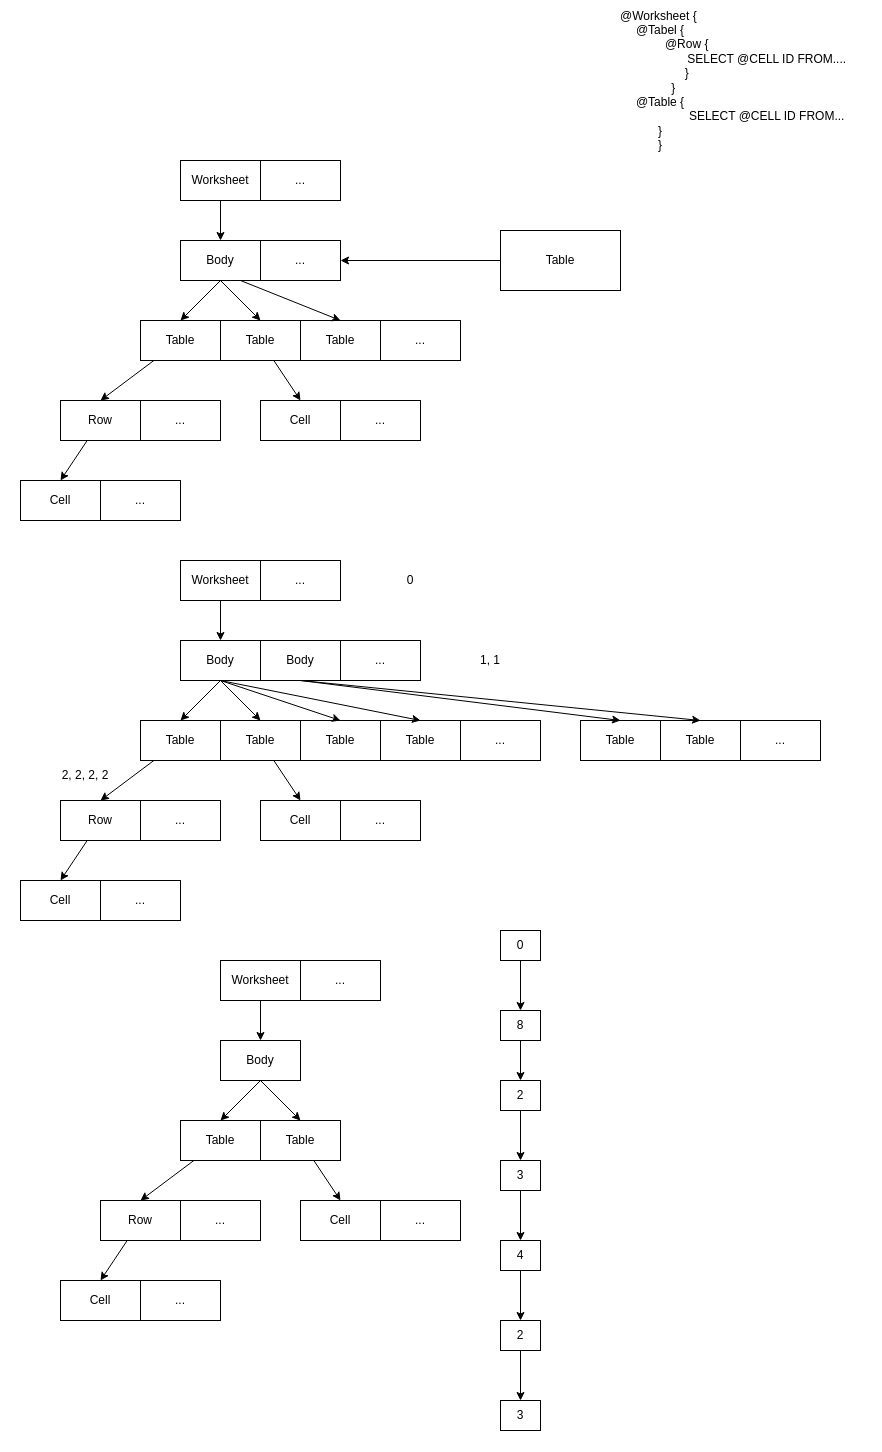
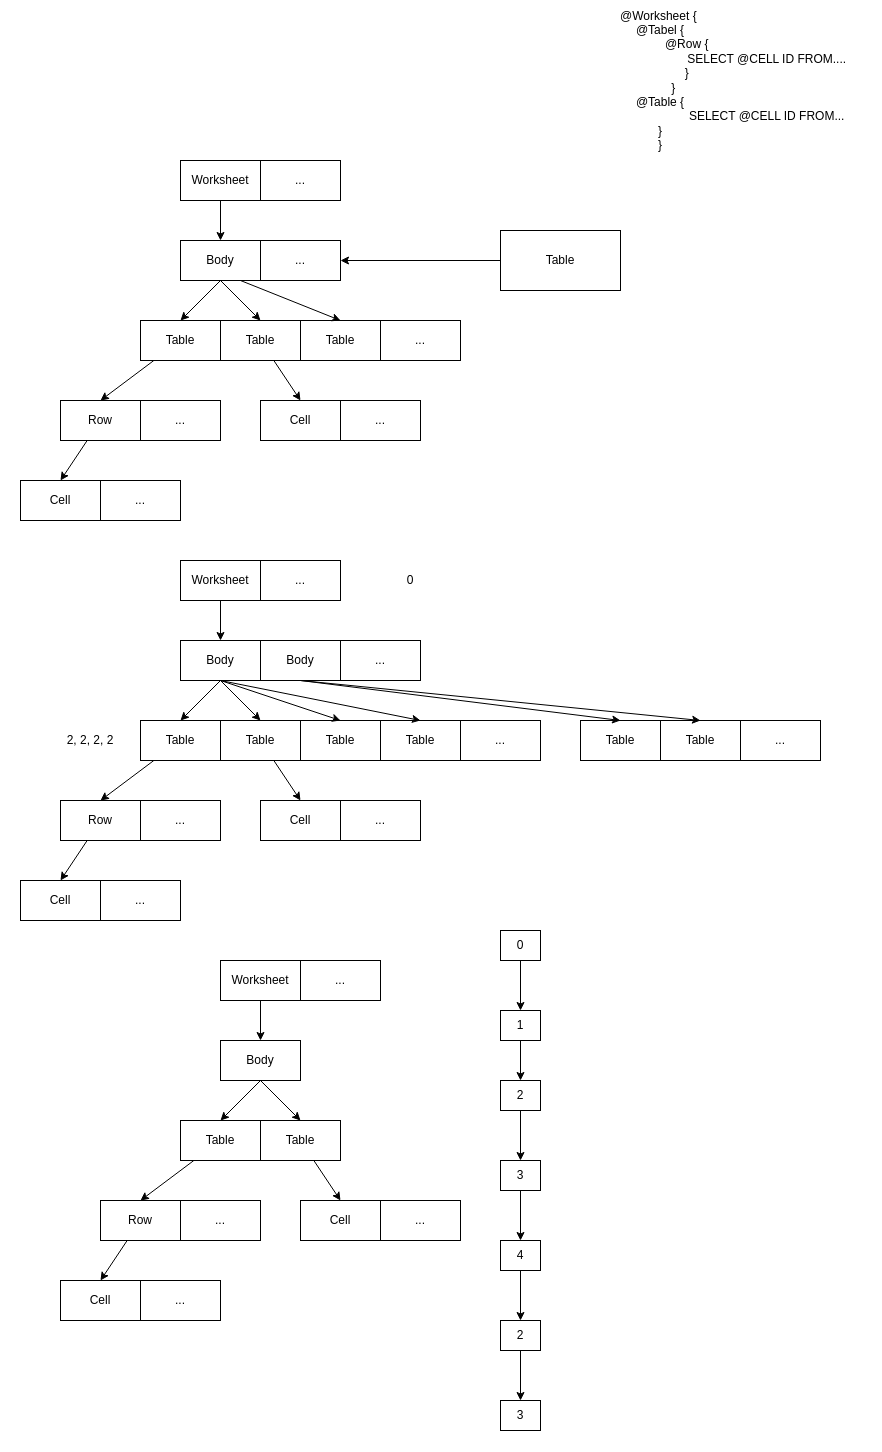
- <mxCell id="71" value="1, 1" style="text;html=1;align=center;verticalAlign=middle;whiteSpace=wrap;rounded=0;" vertex="1" parent="1"><mxGeometry x="460" y="645" width="60" height="30" as="geometry" /></mxCell>
- <mxCell id="72" value="2, 2, 2, 2" style="text;html=1;align=center;verticalAlign=middle;whiteSpace=wrap;rounded=0;" vertex="1" parent="1"><mxGeometry x="55" y="760" width="60" height="30" as="geometry" /></mxCell>
+ <mxCell id="72" value="2, 2, 2, 2" style="text;html=1;align=center;verticalAlign=middle;whiteSpace=wrap;rounded=0;" vertex="1" parent="1"><mxGeometry x="60" y="725" width="60" height="30" as="geometry" /></mxCell>
- <mxCell id="99" value="8" style="text;html=1;align=center;verticalAlign=middle;whiteSpace=wrap;rounded=0;strokeColor=default;" vertex="1" parent="1"><mxGeometry x="500" y="1010" width="40" height="30" as="geometry" /></mxCell>
+ <mxCell id="99" value="1" style="text;html=1;align=center;verticalAlign=middle;whiteSpace=wrap;rounded=0;strokeColor=default;" vertex="1" parent="1"><mxGeometry x="500" y="1010" width="40" height="30" as="geometry" /></mxCell>
